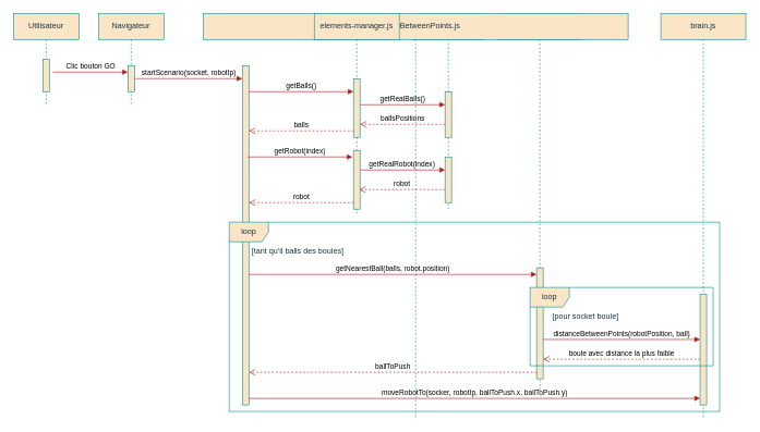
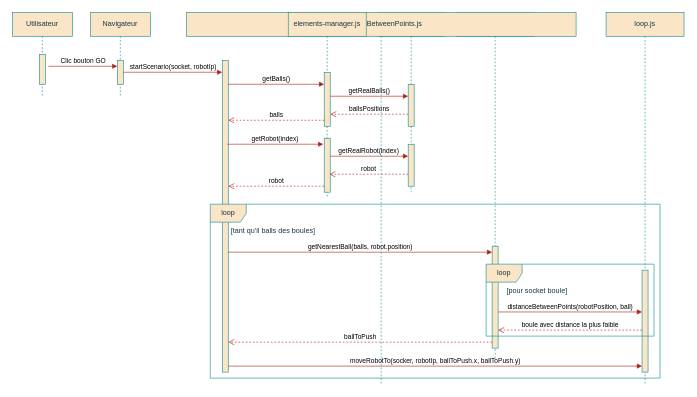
- <mxCell id="2" value="brain.js" style="shape=umlLifeline;perimeter=lifelinePerimeter;whiteSpace=wrap;html=1;container=0;dropTarget=0;collapsible=0;recursiveResize=0;outlineConnect=0;portConstraint=eastwest;newEdgeStyle={&quot;edgeStyle&quot;:&quot;elbowEdgeStyle&quot;,&quot;elbow&quot;:&quot;vertical&quot;,&quot;curved&quot;:0,&quot;rounded&quot;:0};labelBackgroundColor=none;fillColor=#FAE5C7;strokeColor=#0F8B8D;fontColor=#143642;" parent="1" vertex="1"><mxGeometry x="1010" y="20" width="130" height="620" as="geometry" /></mxCell>
+ <mxCell id="2" value="loop.js" style="shape=umlLifeline;perimeter=lifelinePerimeter;whiteSpace=wrap;html=1;container=0;dropTarget=0;collapsible=0;recursiveResize=0;outlineConnect=0;portConstraint=eastwest;newEdgeStyle={&quot;edgeStyle&quot;:&quot;elbowEdgeStyle&quot;,&quot;elbow&quot;:&quot;vertical&quot;,&quot;curved&quot;:0,&quot;rounded&quot;:0};labelBackgroundColor=none;fillColor=#FAE5C7;strokeColor=#0F8B8D;fontColor=#143642;" parent="1" vertex="1"><mxGeometry x="1010" y="20" width="130" height="620" as="geometry" /></mxCell>
